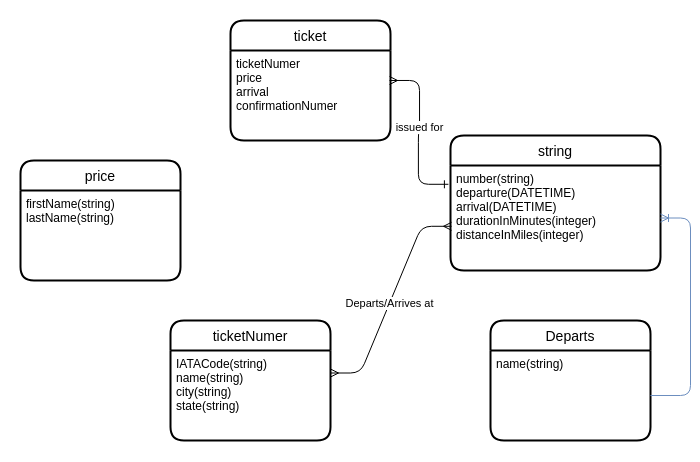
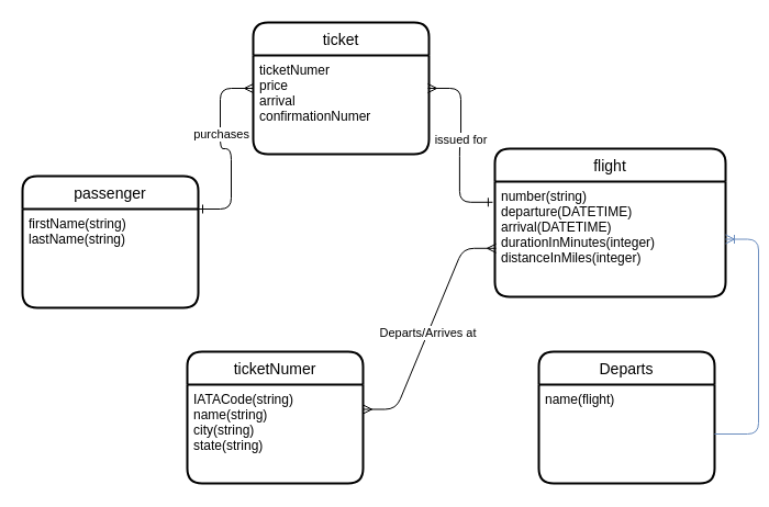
+ <mxCell id="12" value="" style="edgeStyle=entityRelationEdgeStyle;fontSize=12;html=1;endArrow=ERmany;startArrow=ERone;entryX=0;entryY=0.5;entryDx=0;entryDy=0;exitX=1;exitY=0;exitDx=0;exitDy=0;targetPerimeterSpacing=0;startFill=0;" edge="1" parent="1" source="3" target="10"><mxGeometry width="100" height="100" relative="1" as="geometry"><mxPoint x="80" y="140" as="sourcePoint" /><mxPoint x="180" y="40" as="targetPoint" /></mxGeometry></mxCell>
+ <mxCell id="13" value="purchases" style="edgeLabel;html=1;align=center;verticalAlign=middle;resizable=0;points=[];" vertex="1" connectable="0" parent="12"><mxGeometry x="0.211" relative="1" as="geometry"><mxPoint as="offset" /></mxGeometry></mxCell>
- <mxCell id="4" value="string" style="swimlane;childLayout=stackLayout;horizontal=1;startSize=30;horizontalStack=0;rounded=1;fontSize=14;fontStyle=0;strokeWidth=2;resizeParent=0;resizeLast=1;shadow=0;dashed=0;align=center;" vertex="1" parent="1"><mxGeometry x="450" y="135" width="210" height="135" as="geometry" /></mxCell>
+ <mxCell id="4" value="flight" style="swimlane;childLayout=stackLayout;horizontal=1;startSize=30;horizontalStack=0;rounded=1;fontSize=14;fontStyle=0;strokeWidth=2;resizeParent=0;resizeLast=1;shadow=0;dashed=0;align=center;" vertex="1" parent="1"><mxGeometry x="450" y="135" width="210" height="135" as="geometry" /></mxCell>
- <mxCell id="2" value="price" style="swimlane;childLayout=stackLayout;horizontal=1;startSize=30;horizontalStack=0;rounded=1;fontSize=14;fontStyle=0;strokeWidth=2;resizeParent=0;resizeLast=1;shadow=0;dashed=0;align=center;" vertex="1" parent="1"><mxGeometry x="20" y="160" width="160" height="120" as="geometry" /></mxCell>
+ <mxCell id="2" value="passenger" style="swimlane;childLayout=stackLayout;horizontal=1;startSize=30;horizontalStack=0;rounded=1;fontSize=14;fontStyle=0;strokeWidth=2;resizeParent=0;resizeLast=1;shadow=0;dashed=0;align=center;" vertex="1" parent="1"><mxGeometry x="20" y="160" width="160" height="120" as="geometry" /></mxCell>
- <mxCell id="17" value="name(string)" style="align=left;strokeColor=none;fillColor=none;spacingLeft=4;fontSize=12;verticalAlign=top;resizable=0;rotatable=0;part=1;" vertex="1" parent="16"><mxGeometry y="30" width="160" height="90" as="geometry" /></mxCell>
+ <mxCell id="17" value="name(flight)" style="align=left;strokeColor=none;fillColor=none;spacingLeft=4;fontSize=12;verticalAlign=top;resizable=0;rotatable=0;part=1;" vertex="1" parent="16"><mxGeometry y="30" width="160" height="90" as="geometry" /></mxCell>
